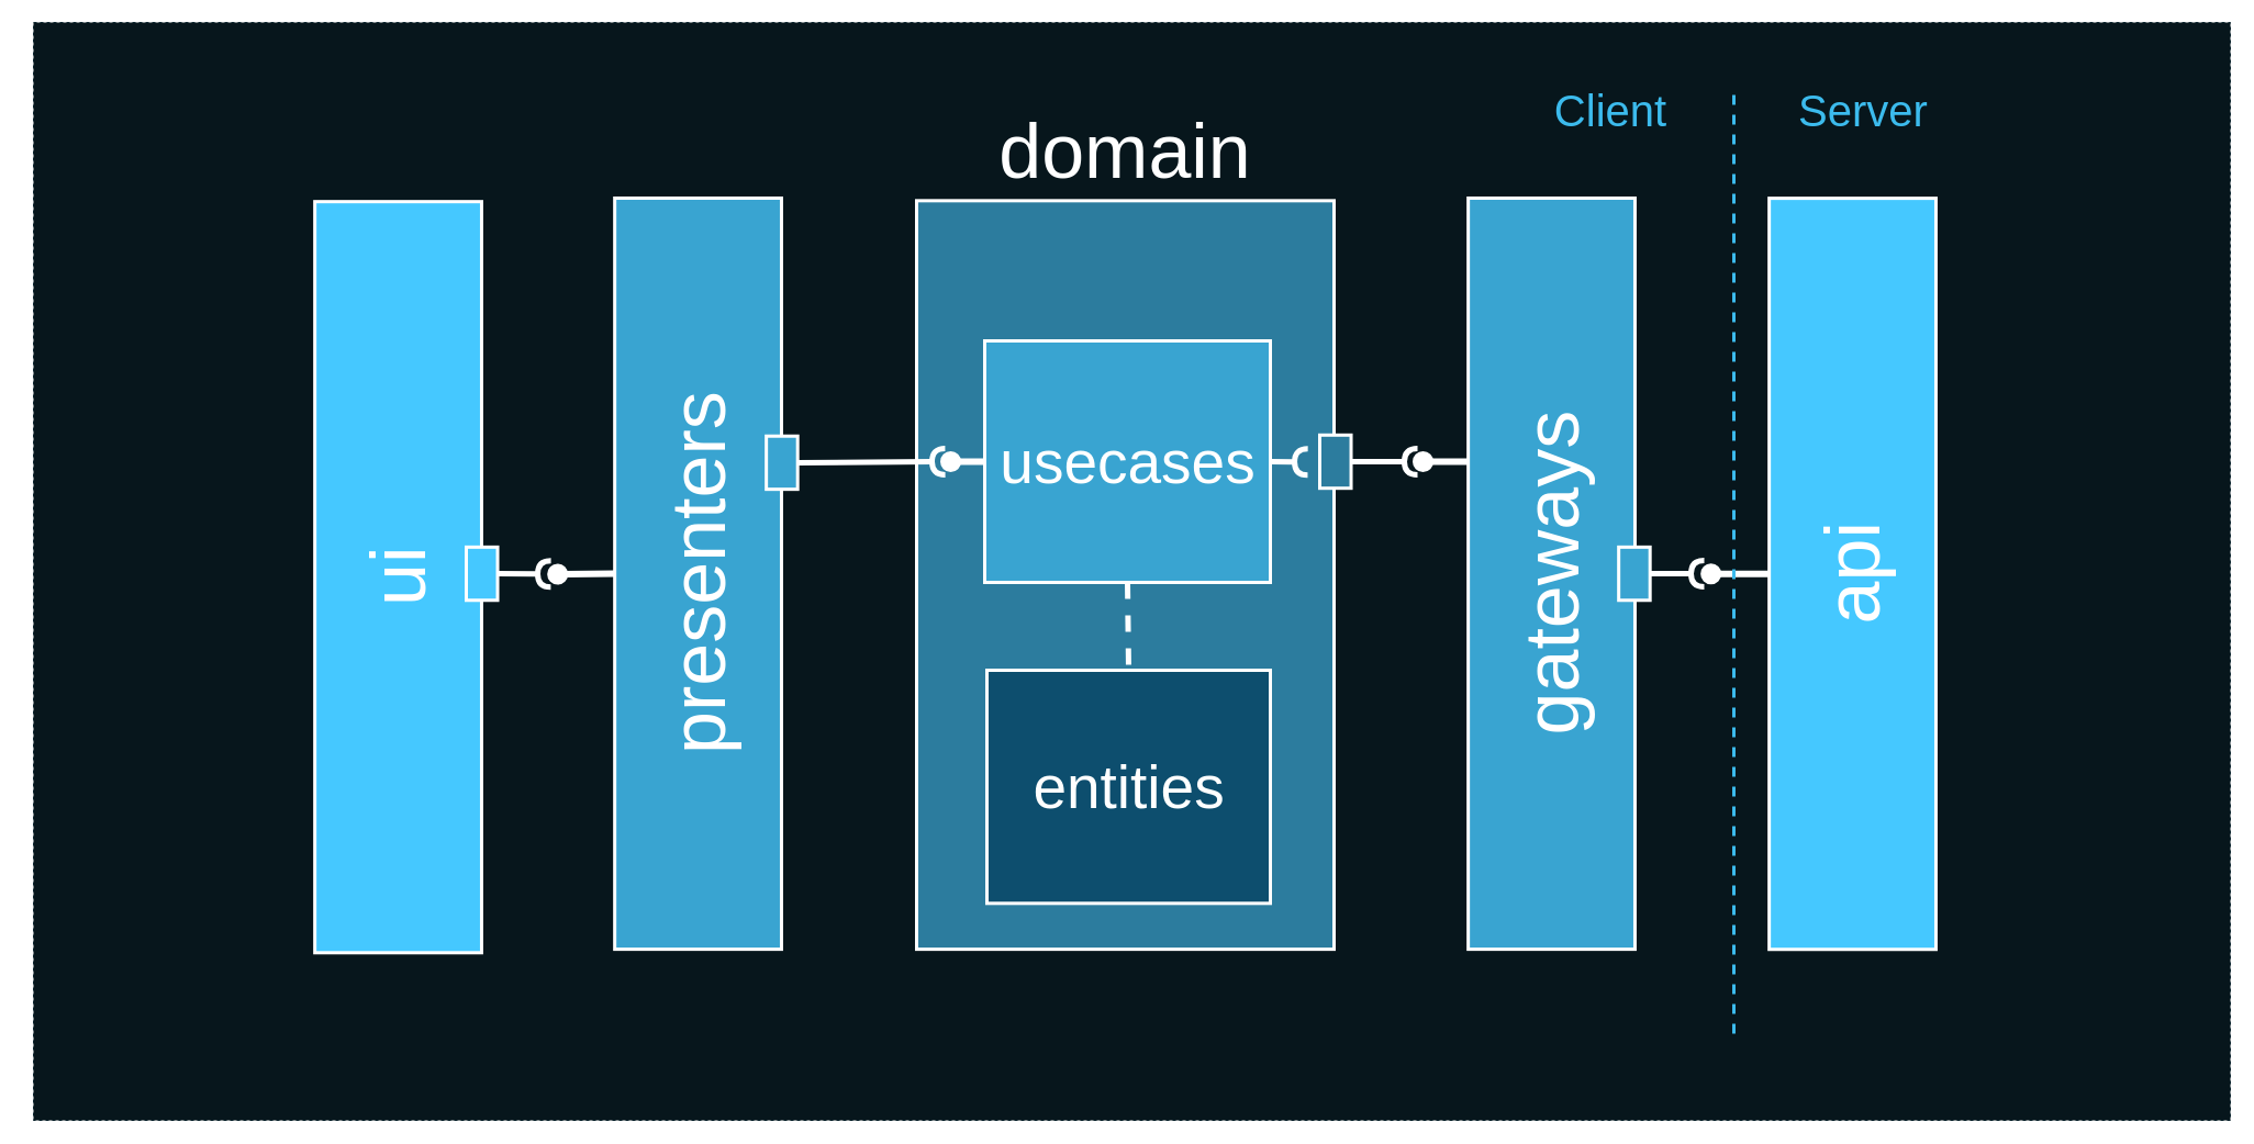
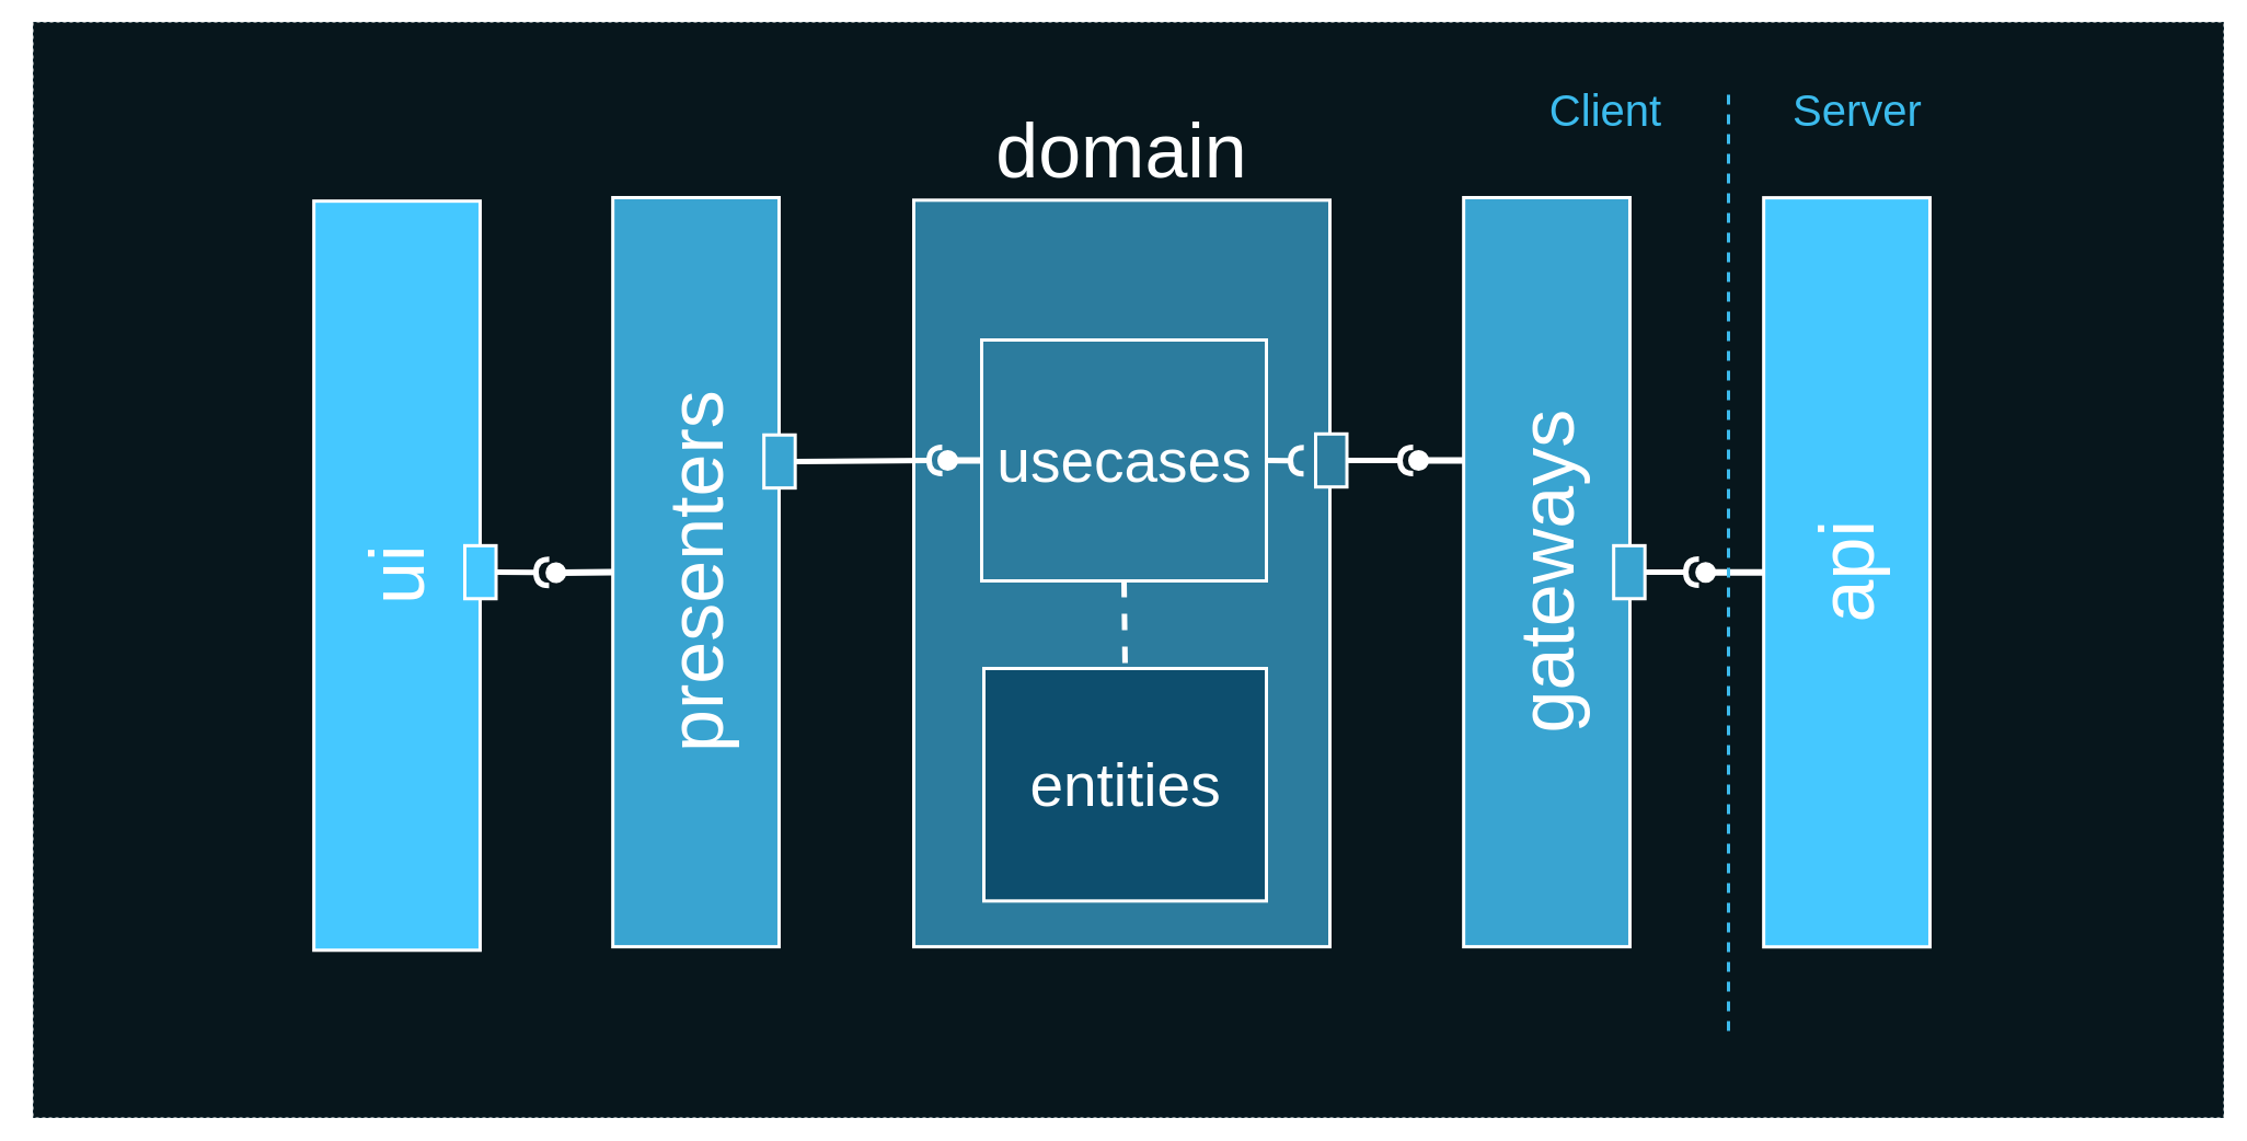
- <mxCell id="17" value="&lt;font style=&quot;font-size: 55px;&quot;&gt;usecases&lt;/font&gt;" style="html=1;dropTarget=0;strokeColor=#FFFFFF;strokeWidth=3;fillColor=#39a4d1;fontSize=55;fontColor=#FFFFFF;labelPosition=center;verticalLabelPosition=middle;align=center;verticalAlign=middle;rotation=0;fontFamily=Helvetica;" vertex="1" parent="14"><mxGeometry x="62" y="127.68" width="260" height="220" as="geometry" /></mxCell>
+ <mxCell id="17" value="&lt;font style=&quot;font-size: 55px;&quot;&gt;usecases&lt;/font&gt;" style="html=1;dropTarget=0;strokeColor=#FFFFFF;strokeWidth=3;fillColor=#2C7C9E;fontSize=55;fontColor=#FFFFFF;labelPosition=center;verticalLabelPosition=middle;align=center;verticalAlign=middle;rotation=0;fontFamily=Helvetica;" vertex="1" parent="14"><mxGeometry x="62" y="127.68" width="260" height="220" as="geometry" /></mxCell>
